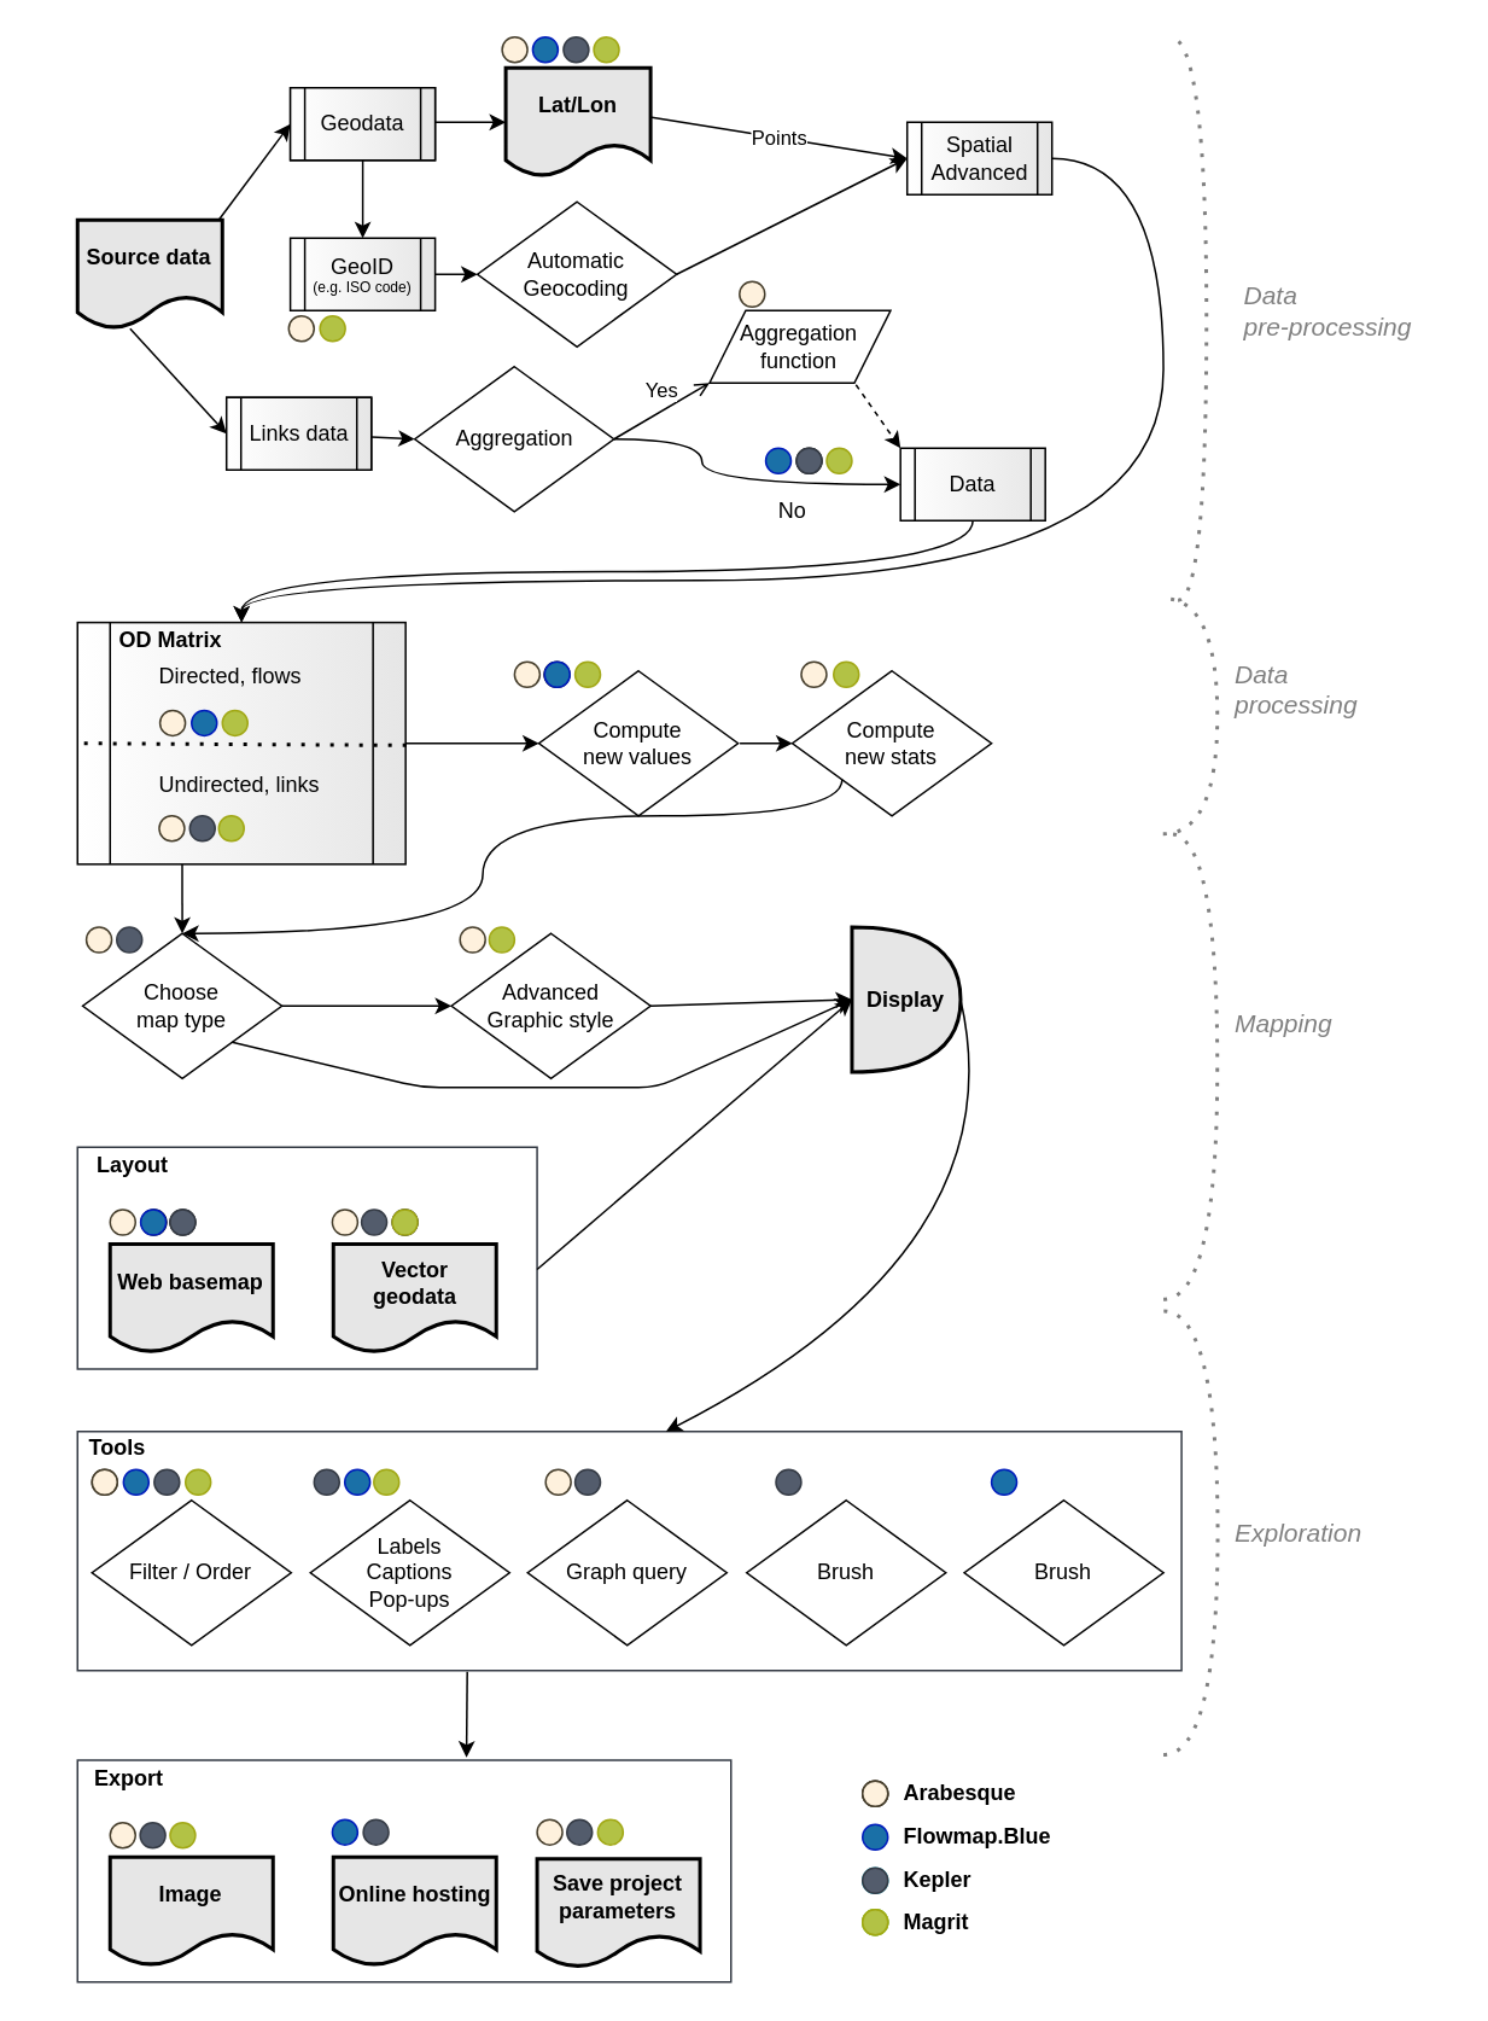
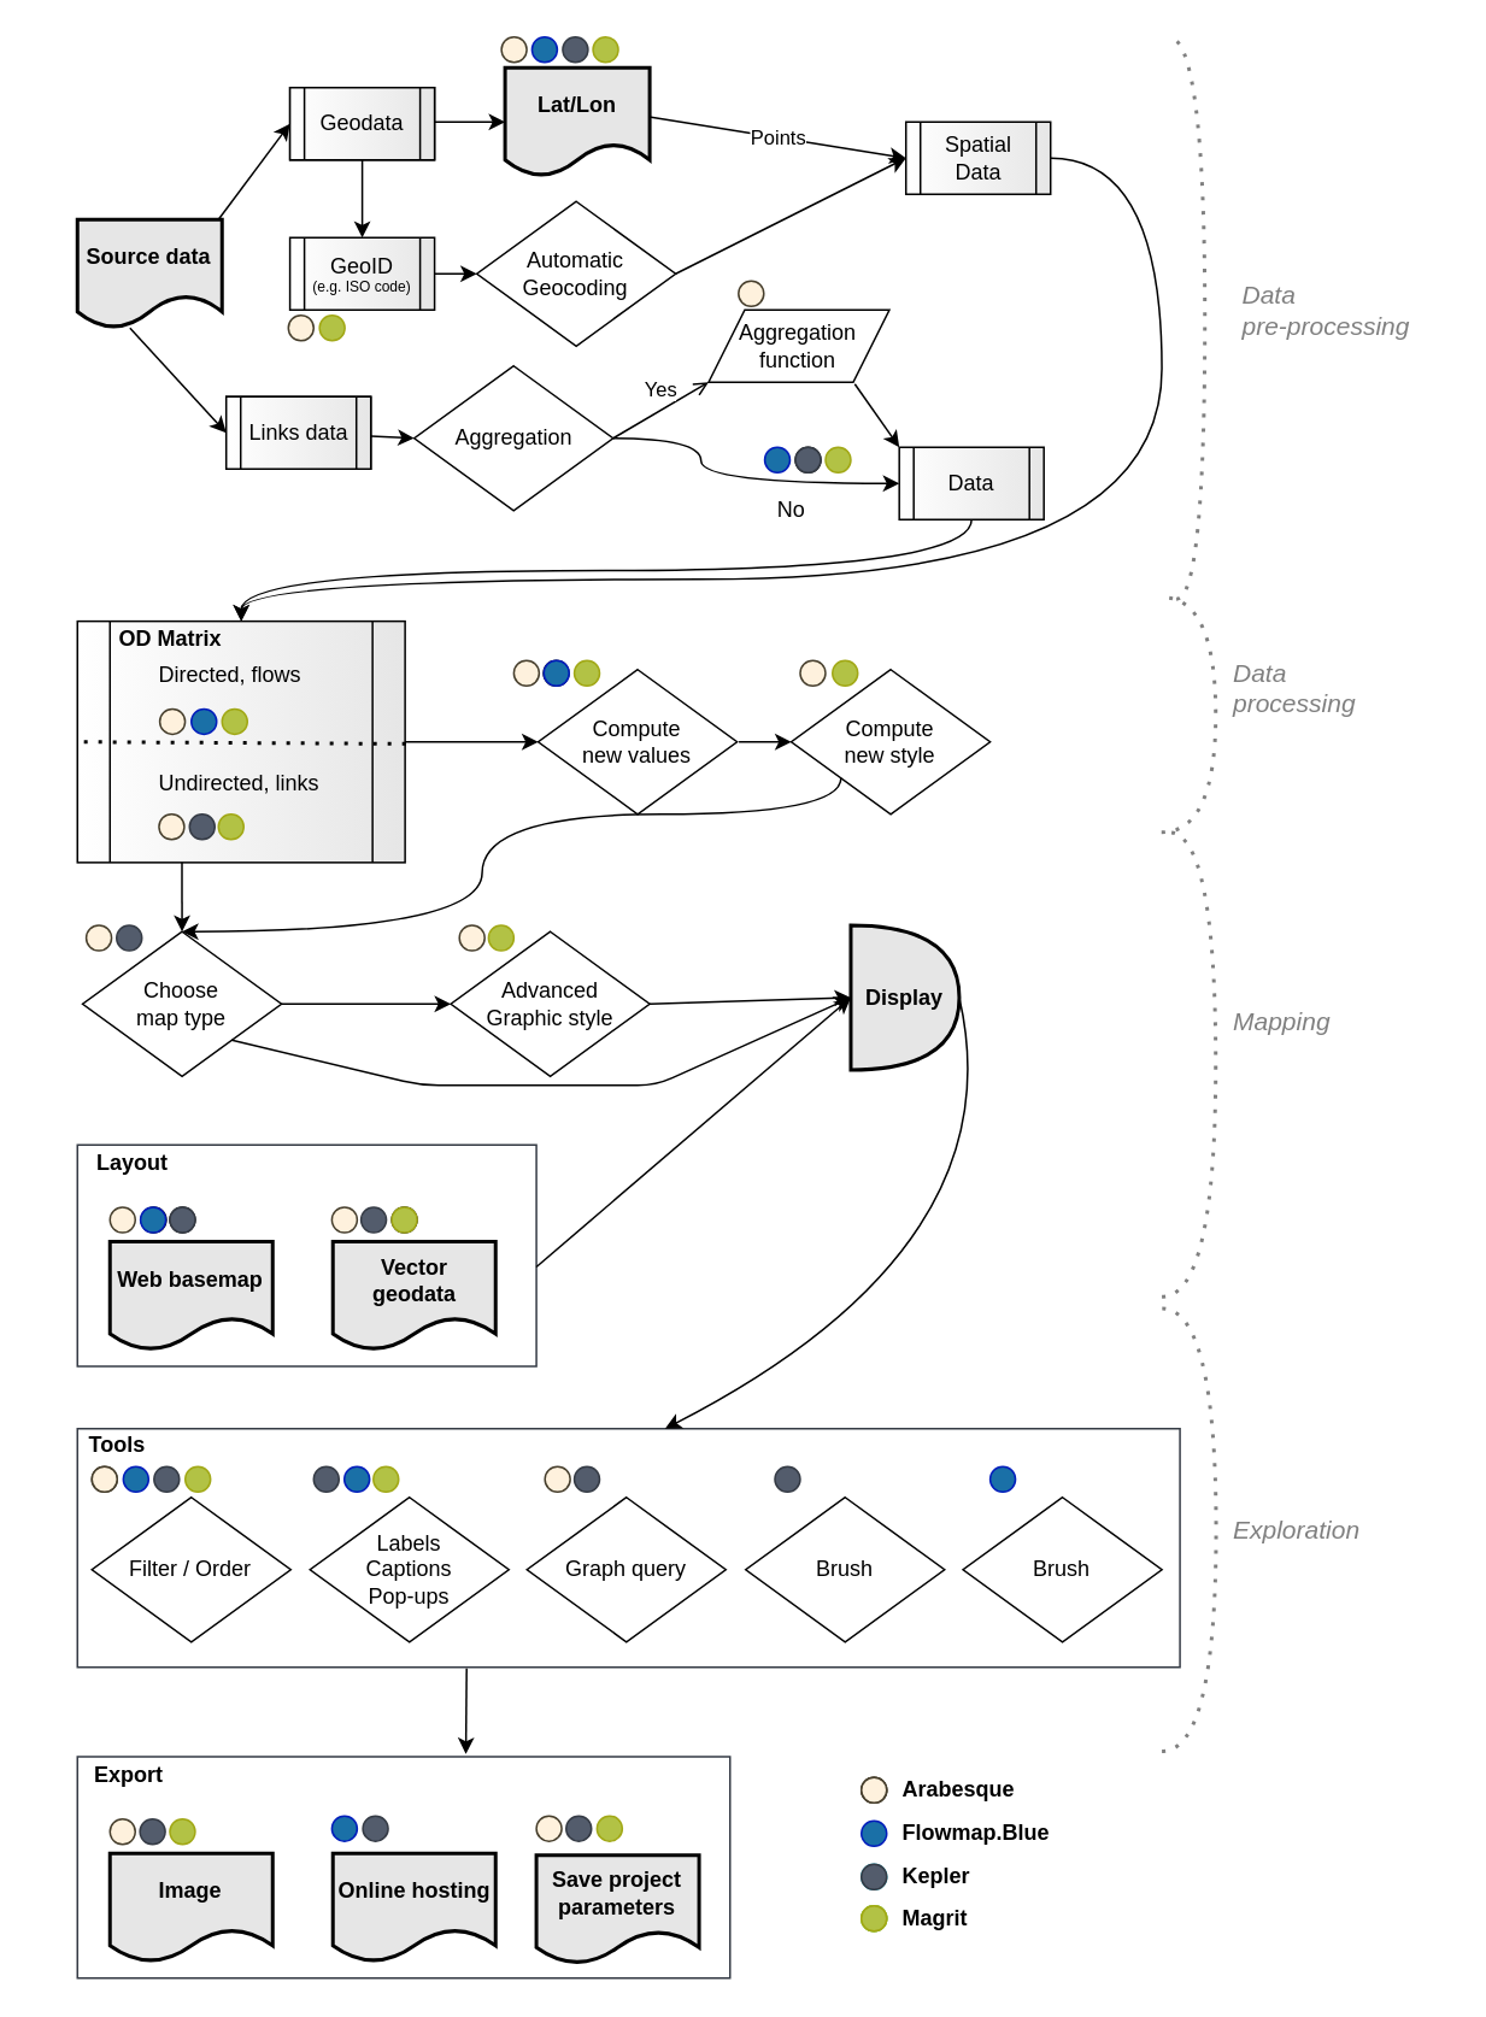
- <mxCell id="32" value="Spatial&lt;br&gt;Advanced" style="shape=process;whiteSpace=wrap;html=1;backgroundOutline=1;sketch=0;gradientDirection=east;gradientColor=#E6E6E6;" parent="1" vertex="1"><mxGeometry x="500.65" y="67" width="80" height="40" as="geometry" /></mxCell>
+ <mxCell id="32" value="Spatial&lt;br&gt;Data" style="shape=process;whiteSpace=wrap;html=1;backgroundOutline=1;sketch=0;gradientDirection=east;gradientColor=#E6E6E6;" parent="1" vertex="1"><mxGeometry x="500.65" y="67" width="80" height="40" as="geometry" /></mxCell>
- <mxCell id="30" value="" style="endArrow=classic;html=1;exitX=0.809;exitY=1.025;exitDx=0;exitDy=0;entryX=0;entryY=0;entryDx=0;entryDy=0;exitPerimeter=0;dashed=1;" parent="1" source="26" target="29" edge="1"><mxGeometry width="50" height="50" relative="1" as="geometry"><mxPoint x="339.65" y="362" as="sourcePoint" /><mxPoint x="499.34" y="198" as="targetPoint" /></mxGeometry></mxCell>
+ <mxCell id="30" value="" style="endArrow=classic;html=1;exitX=0.809;exitY=1.025;exitDx=0;exitDy=0;entryX=0;entryY=0;entryDx=0;entryDy=0;exitPerimeter=0;" parent="1" source="26" target="29" edge="1"><mxGeometry width="50" height="50" relative="1" as="geometry"><mxPoint x="339.65" y="362" as="sourcePoint" /><mxPoint x="499.34" y="198" as="targetPoint" /></mxGeometry></mxCell>
- <mxCell id="35" value="Compute&lt;br&gt;new stats" style="rhombus;whiteSpace=wrap;html=1;sketch=0;" parent="1" vertex="1"><mxGeometry x="437.22" y="370" width="110" height="80" as="geometry" /></mxCell>
+ <mxCell id="35" value="Compute&lt;br&gt;new style" style="rhombus;whiteSpace=wrap;html=1;sketch=0;" parent="1" vertex="1"><mxGeometry x="437.22" y="370" width="110" height="80" as="geometry" /></mxCell>
